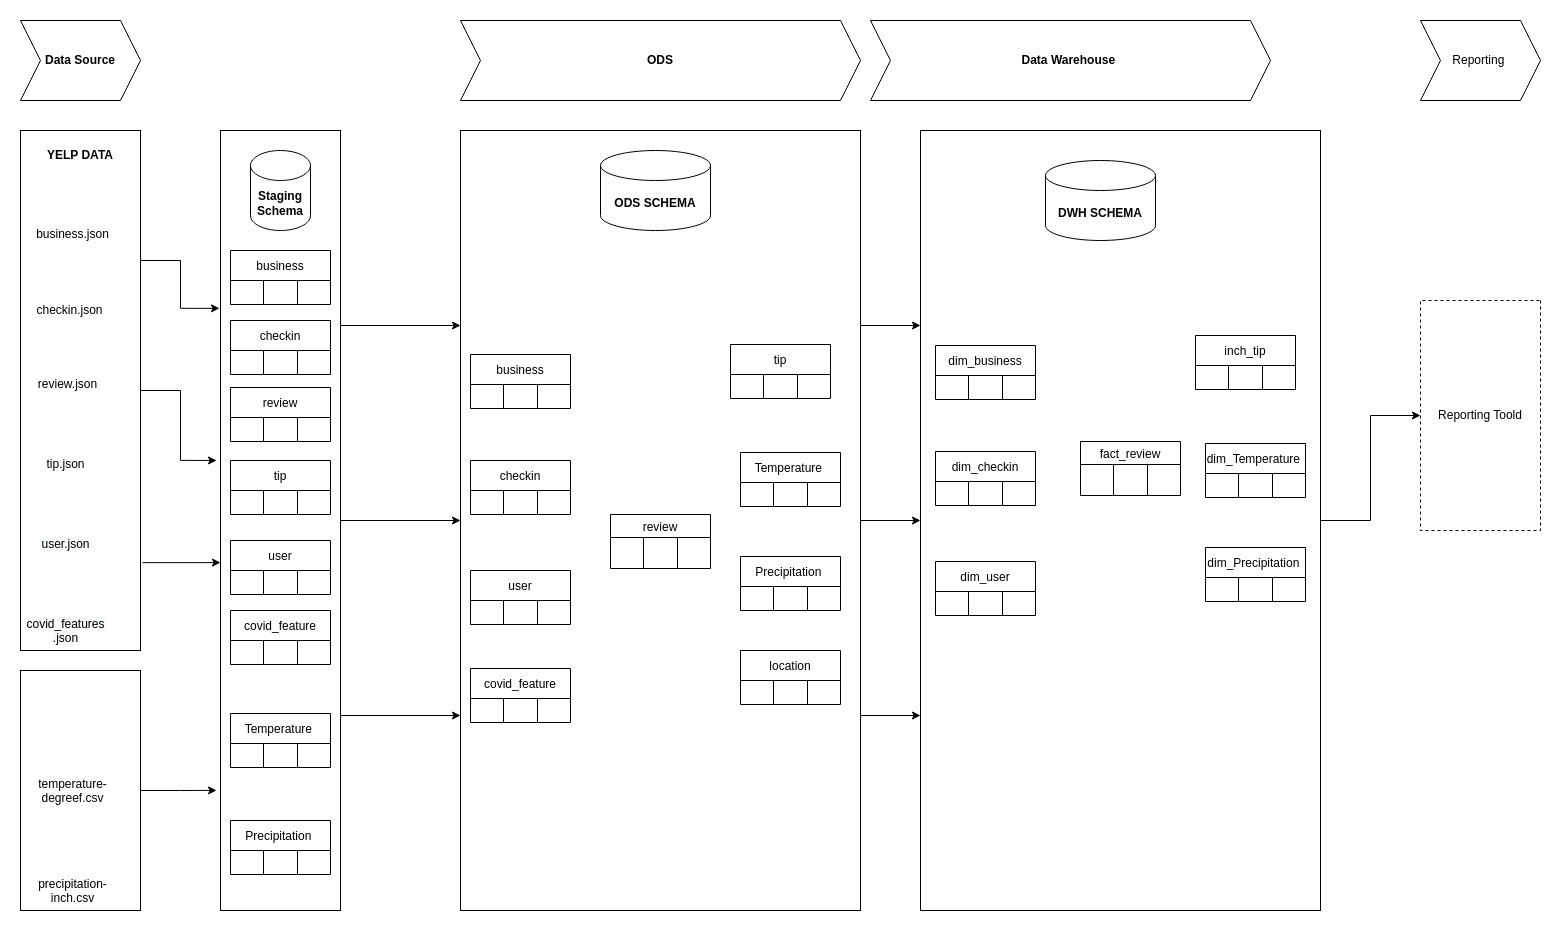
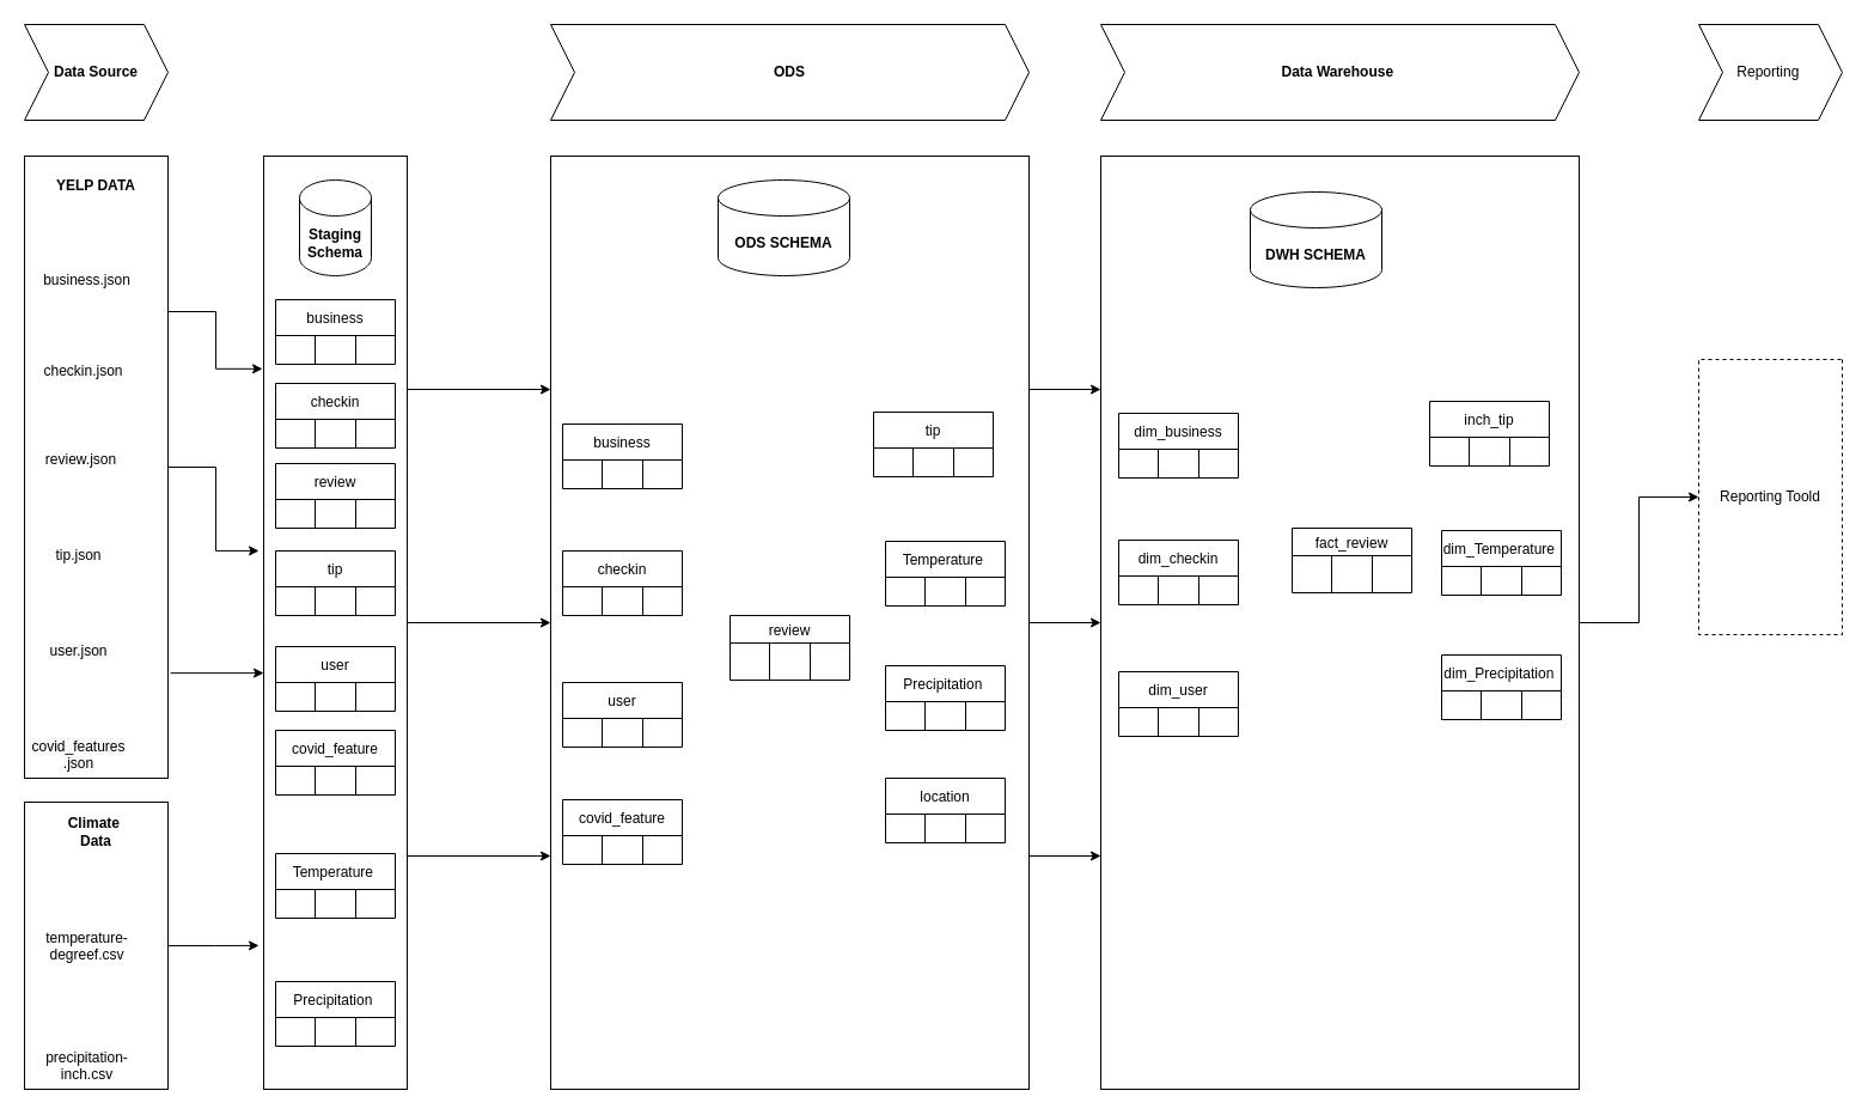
- <mxCell id="115" value="Data Warehouse&amp;nbsp;" style="shape=step;perimeter=stepPerimeter;whiteSpace=wrap;html=1;fixedSize=1;fontStyle=1" vertex="1" parent="1"><mxGeometry x="870" y="20" width="400" height="80" as="geometry" /></mxCell>
+ <mxCell id="115" value="Data Warehouse&amp;nbsp;" style="shape=step;perimeter=stepPerimeter;whiteSpace=wrap;html=1;fixedSize=1;fontStyle=1" vertex="1" parent="1"><mxGeometry x="920" y="20" width="400" height="80" as="geometry" /></mxCell>
+ <mxCell id="15" value="Climate&amp;nbsp;&lt;br&gt;Data" style="text;html=1;strokeColor=none;fillColor=none;align=center;verticalAlign=middle;whiteSpace=wrap;rounded=0;fontStyle=1" vertex="1" parent="1"><mxGeometry x="30" y="680" width="100" height="30" as="geometry" /></mxCell>
